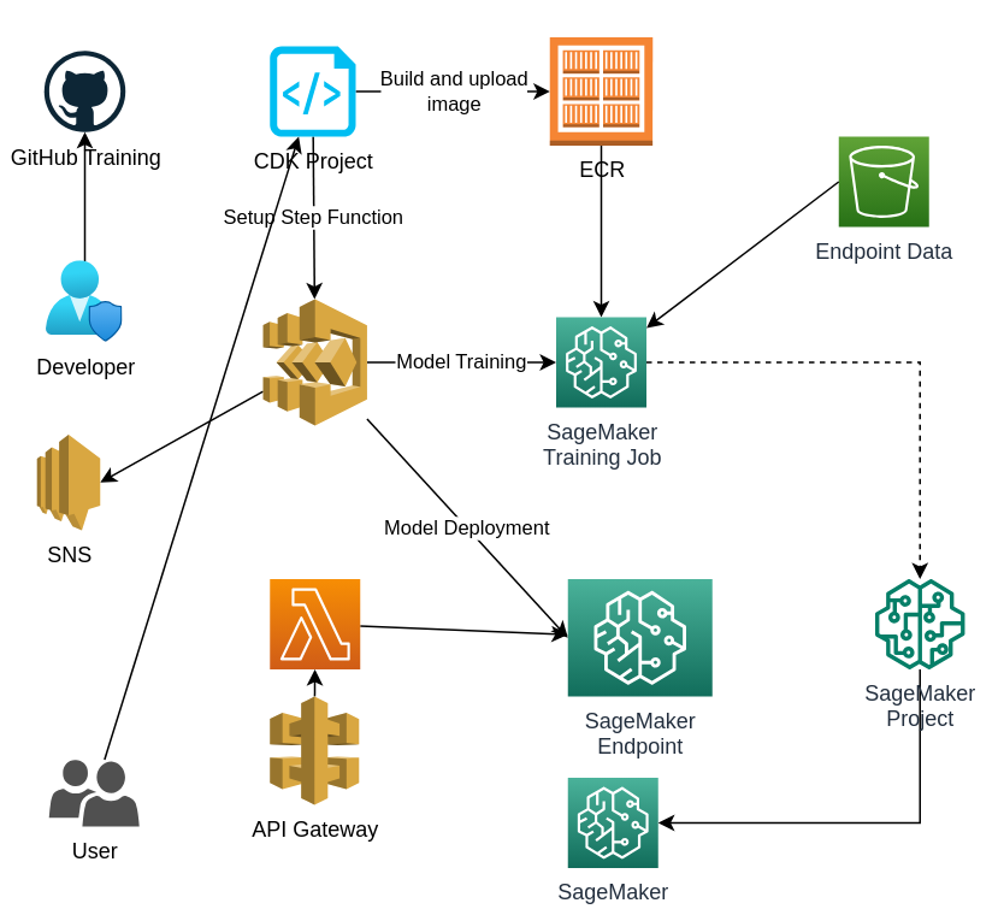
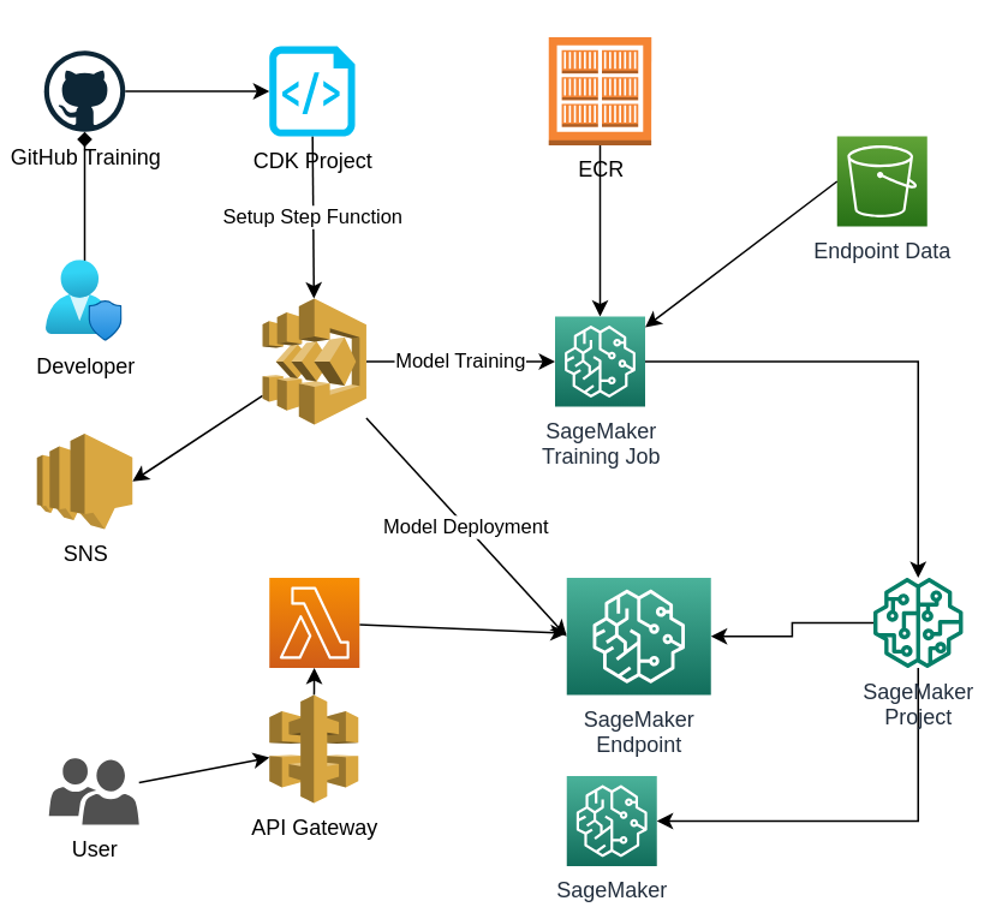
+ <mxCell id="26" style="edgeStyle=none;html=1;entryX=0;entryY=0.5;entryDx=0;entryDy=0;entryPerimeter=0;" edge="1" parent="1" source="27" target="10"><mxGeometry relative="1" as="geometry" /></mxCell>
- <mxCell id="8" value="Build and upload &lt;br&gt;image" style="edgeStyle=orthogonalEdgeStyle;rounded=0;orthogonalLoop=1;jettySize=auto;html=1;entryX=0;entryY=0.5;entryDx=0;entryDy=0;entryPerimeter=0;exitX=1;exitY=0.5;exitDx=0;exitDy=0;exitPerimeter=0;" edge="1" parent="1" source="10" target="7"><mxGeometry relative="1" as="geometry" /></mxCell>
- <mxCell id="28" style="edgeStyle=none;html=1;" edge="1" parent="1" source="29" target="27"><mxGeometry relative="1" as="geometry" /></mxCell>
+ <mxCell id="28" style="edgeStyle=none;html=1;endArrow=diamond;" edge="1" parent="1" source="29" target="27"><mxGeometry relative="1" as="geometry" /></mxCell>
- <mxCell id="11" style="edgeStyle=orthogonalEdgeStyle;rounded=0;orthogonalLoop=1;jettySize=auto;html=1;exitX=1;exitY=0.5;exitDx=0;exitDy=0;exitPerimeter=0;dashed=1;" edge="1" parent="1" source="18" target="17"><mxGeometry relative="1" as="geometry"><mxPoint x="424" y="225" as="targetPoint" /><mxPoint x="324" y="225" as="sourcePoint" /><Array as="points"><mxPoint x="509" y="200" /></Array></mxGeometry></mxCell>
+ <mxCell id="11" style="edgeStyle=orthogonalEdgeStyle;rounded=0;orthogonalLoop=1;jettySize=auto;html=1;exitX=1;exitY=0.5;exitDx=0;exitDy=0;exitPerimeter=0;" edge="1" parent="1" source="18" target="17"><mxGeometry relative="1" as="geometry"><mxPoint x="424" y="225" as="targetPoint" /><mxPoint x="324" y="225" as="sourcePoint" /><Array as="points"><mxPoint x="509" y="200" /></Array></mxGeometry></mxCell>
- <mxCell id="24" style="edgeStyle=none;html=1;" edge="1" parent="1" source="25" target="10"><mxGeometry relative="1" as="geometry" /></mxCell>
+ <mxCell id="24" style="edgeStyle=none;html=1;" edge="1" parent="1" source="25" target="21"><mxGeometry relative="1" as="geometry" /></mxCell>
- <mxCell id="30" value="SNS" style="outlineConnect=0;dashed=0;verticalLabelPosition=bottom;verticalAlign=top;align=center;html=1;shape=mxgraph.aws3.sns;fillColor=#D9A741;gradientColor=none;" vertex="1" parent="1"><mxGeometry x="20" y="240" width="35" height="53" as="geometry" /></mxCell>
+ <mxCell id="30" value="SNS" style="outlineConnect=0;dashed=0;verticalLabelPosition=bottom;verticalAlign=top;align=center;html=1;shape=mxgraph.aws3.sns;fillColor=#D9A741;gradientColor=none;" vertex="1" parent="1"><mxGeometry x="20" y="240" width="53" height="53" as="geometry" /></mxCell>
+ <mxCell id="12" style="edgeStyle=orthogonalEdgeStyle;rounded=0;orthogonalLoop=1;jettySize=auto;html=1;entryX=1;entryY=0.5;entryDx=0;entryDy=0;entryPerimeter=0;" edge="1" parent="1" source="17" target="13"><mxGeometry relative="1" as="geometry"><mxPoint x="449" y="250" as="sourcePoint" /><Array as="points" /></mxGeometry></mxCell>
